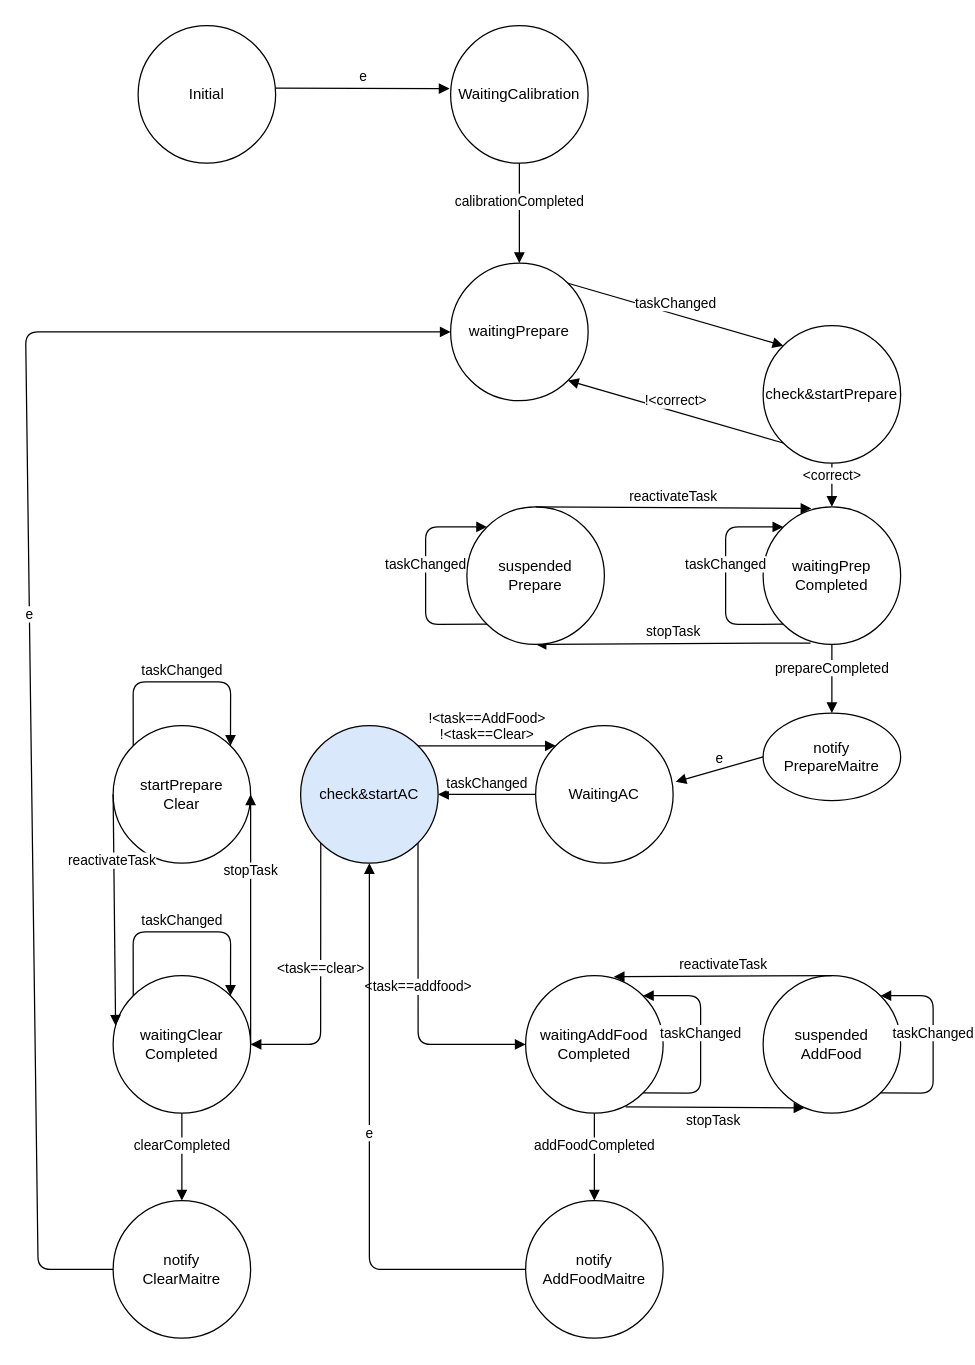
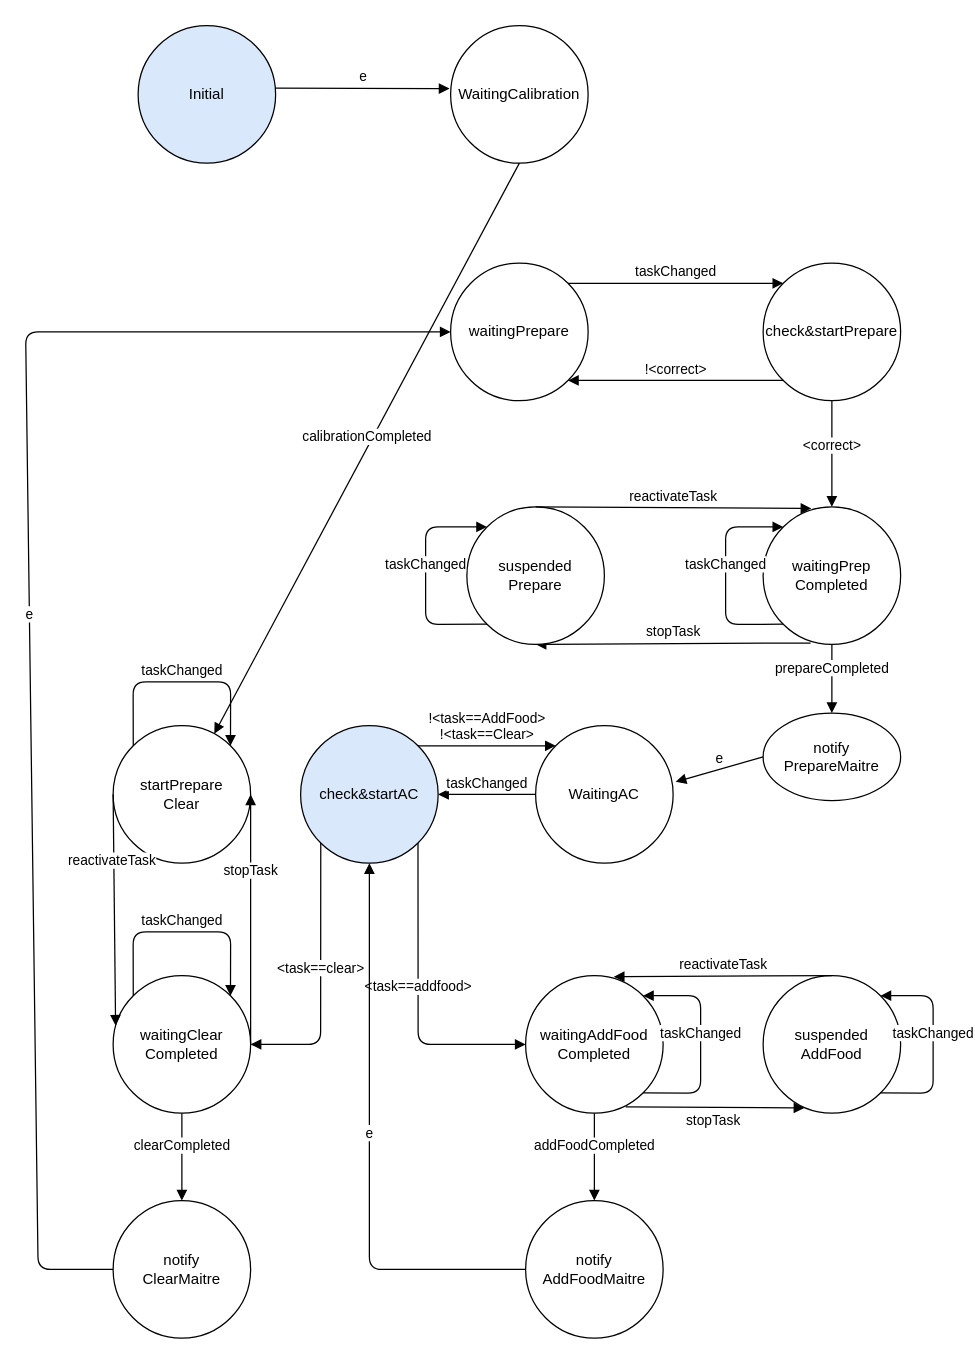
- <mxCell id="2" value="Initial" style="ellipse;whiteSpace=wrap;html=1;" parent="1" vertex="1"><mxGeometry x="110" y="20" width="110" height="110" as="geometry" /></mxCell>
+ <mxCell id="2" value="Initial" style="ellipse;whiteSpace=wrap;html=1;fillColor=#dae8fc;" parent="1" vertex="1"><mxGeometry x="110" y="20" width="110" height="110" as="geometry" /></mxCell>
- <mxCell id="6" value="calibrationCompleted" style="html=1;verticalAlign=bottom;endArrow=block;entryX=0.5;entryY=0;entryDx=0;entryDy=0;exitX=0.5;exitY=1;exitDx=0;exitDy=0;" parent="1" source="3" target="4" edge="1"><mxGeometry width="80" relative="1" as="geometry"><mxPoint x="470" y="74" as="sourcePoint" /><mxPoint x="610" y="74" as="targetPoint" /></mxGeometry></mxCell>
+ <mxCell id="6" value="calibrationCompleted" style="html=1;verticalAlign=bottom;endArrow=block;exitX=0.5;exitY=1;exitDx=0;exitDy=0;" parent="1" source="3" target="40" edge="1"><mxGeometry width="80" relative="1" as="geometry"><mxPoint x="470" y="74" as="sourcePoint" /><mxPoint x="610" y="74" as="targetPoint" /></mxGeometry></mxCell>
- <mxCell id="7" value="check&amp;amp;startPrepare" style="ellipse;whiteSpace=wrap;html=1;" parent="1" vertex="1"><mxGeometry x="610" y="260" width="110" height="110" as="geometry" /></mxCell>
+ <mxCell id="7" value="check&amp;amp;startPrepare" style="ellipse;whiteSpace=wrap;html=1;" parent="1" vertex="1"><mxGeometry x="610" y="210" width="110" height="110" as="geometry" /></mxCell>
